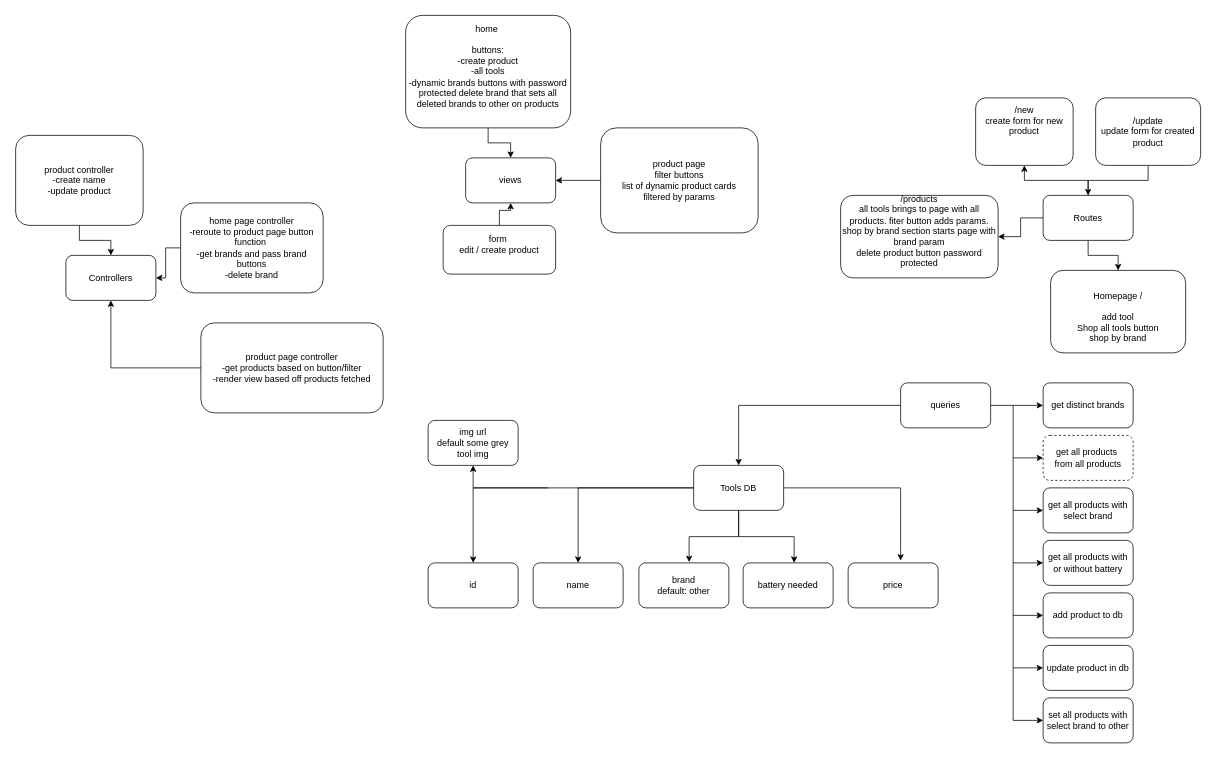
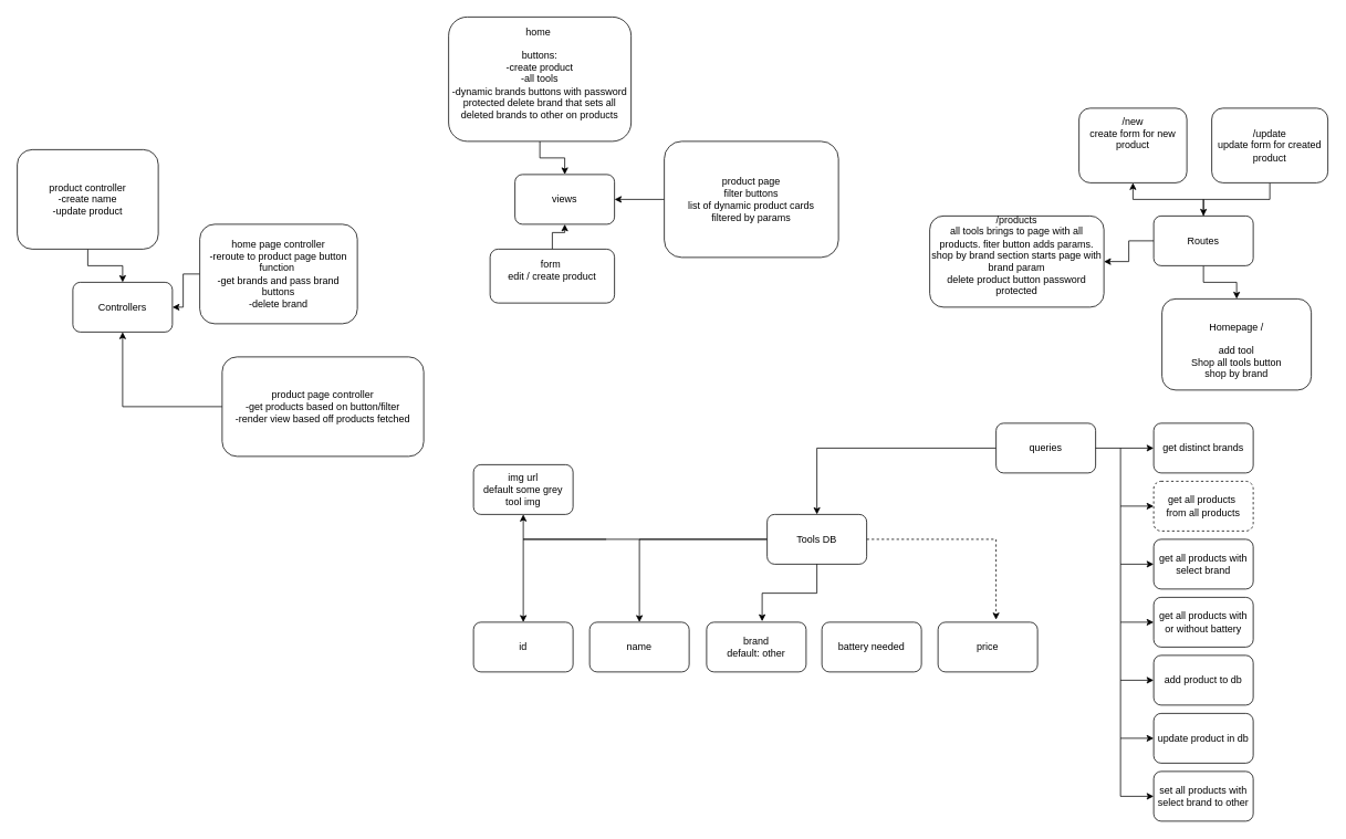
- <mxCell id="12" style="edgeStyle=orthogonalEdgeStyle;rounded=0;orthogonalLoop=1;jettySize=auto;html=1;entryX=0.583;entryY=-0.05;entryDx=0;entryDy=0;entryPerimeter=0;" edge="1" parent="1" source="4" target="8"><mxGeometry relative="1" as="geometry" /></mxCell>
+ <mxCell id="12" style="edgeStyle=orthogonalEdgeStyle;rounded=0;orthogonalLoop=1;jettySize=auto;html=1;entryX=0.583;entryY=-0.05;entryDx=0;entryDy=0;entryPerimeter=0;dashed=1;" edge="1" parent="1" source="4" target="8"><mxGeometry relative="1" as="geometry" /></mxCell>
- <mxCell id="11" style="edgeStyle=orthogonalEdgeStyle;rounded=0;orthogonalLoop=1;jettySize=auto;html=1;entryX=0.567;entryY=0;entryDx=0;entryDy=0;entryPerimeter=0;" edge="1" parent="1" source="4" target="9"><mxGeometry relative="1" as="geometry" /></mxCell>
